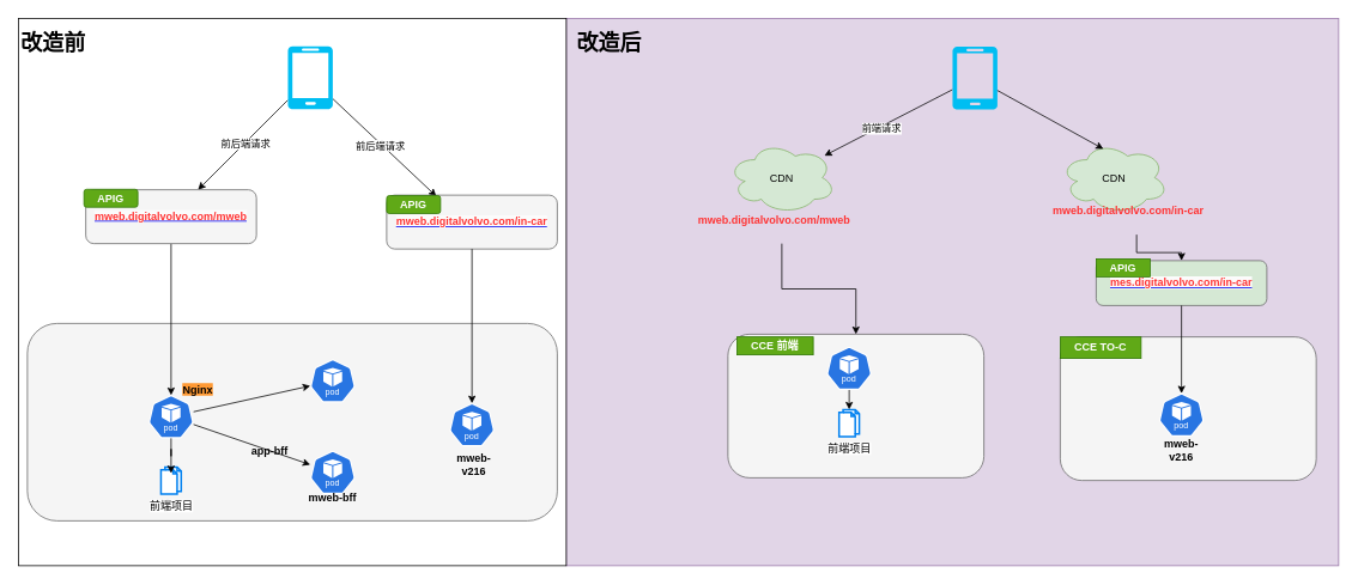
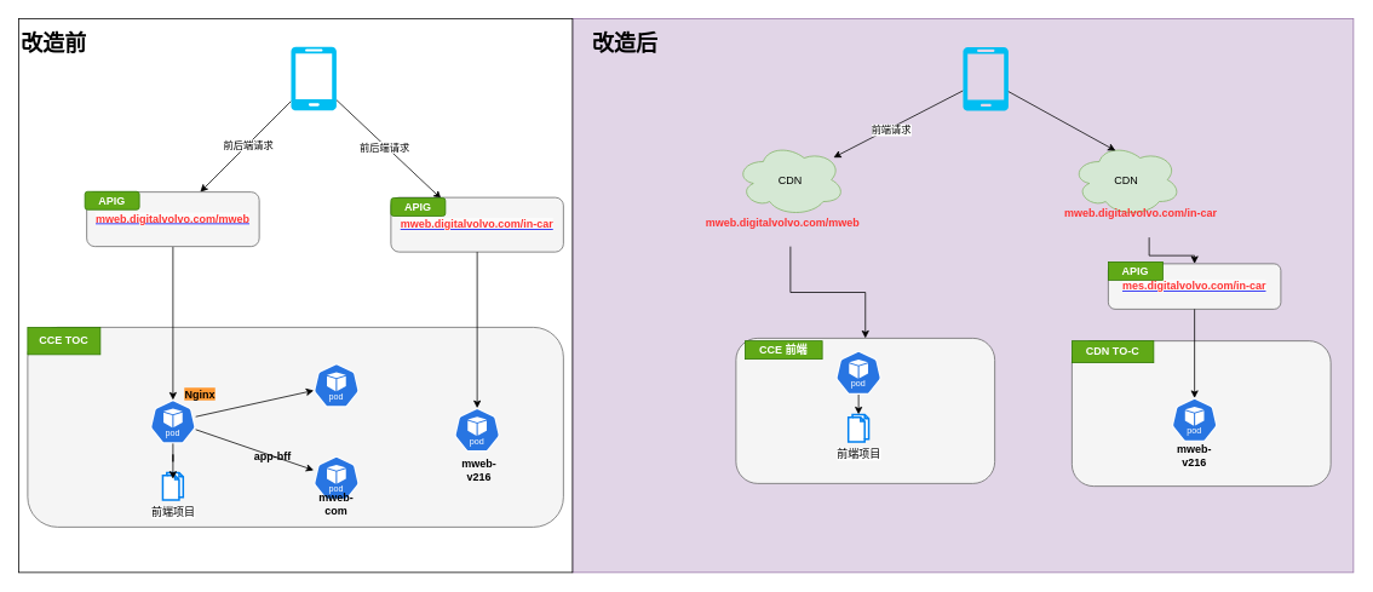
- <mxCell id="41" value="&lt;h1 style=&quot;margin-top: 0px;&quot;&gt;改造后&lt;/h1&gt;" style="text;html=1;whiteSpace=wrap;overflow=hidden;rounded=0;" vertex="1" parent="1"><mxGeometry x="640" y="26.5" width="180" height="120" as="geometry" /></mxCell>
+ <mxCell id="41" value="&lt;h1 style=&quot;margin-top: 0px;&quot;&gt;改造后&lt;/h1&gt;" style="text;html=1;whiteSpace=wrap;overflow=hidden;rounded=0;" vertex="1" parent="1"><mxGeometry x="650" y="26.5" width="180" height="120" as="geometry" /></mxCell>
- <mxCell id="33" value="&lt;span style=&quot;font-family: Helvetica; font-size: 12px; font-style: normal; font-variant-ligatures: normal; font-variant-caps: normal; letter-spacing: normal; orphans: 2; text-align: center; text-indent: 0px; text-transform: none; widows: 2; word-spacing: 0px; -webkit-text-stroke-width: 0px; white-space: normal; background-color: rgb(251, 251, 251); text-decoration-thickness: initial; text-decoration-style: initial; text-decoration-color: initial; float: none; display: inline !important;&quot;&gt;&lt;b style=&quot;&quot;&gt;&lt;font color=&quot;#ff3333&quot;&gt;mes.digitalvolvo.com/in-car&lt;/font&gt;&lt;/b&gt;&lt;/span&gt;" style="rounded=1;whiteSpace=wrap;html=1;fillColor=#d5e8d4;fontColor=#0000EE;strokeColor=#666666;fontStyle=4;" vertex="1" parent="1"><mxGeometry x="1220" y="290" width="190" height="50" as="geometry" /></mxCell>
+ <mxCell id="33" value="&lt;span style=&quot;font-family: Helvetica; font-size: 12px; font-style: normal; font-variant-ligatures: normal; font-variant-caps: normal; letter-spacing: normal; orphans: 2; text-align: center; text-indent: 0px; text-transform: none; widows: 2; word-spacing: 0px; -webkit-text-stroke-width: 0px; white-space: normal; background-color: rgb(251, 251, 251); text-decoration-thickness: initial; text-decoration-style: initial; text-decoration-color: initial; float: none; display: inline !important;&quot;&gt;&lt;b style=&quot;&quot;&gt;&lt;font color=&quot;#ff3333&quot;&gt;mes.digitalvolvo.com/in-car&lt;/font&gt;&lt;/b&gt;&lt;/span&gt;" style="rounded=1;whiteSpace=wrap;html=1;fillColor=#f5f5f5;fontColor=#0000EE;strokeColor=#666666;fontStyle=4;" vertex="1" parent="1"><mxGeometry x="1220" y="290" width="190" height="50" as="geometry" /></mxCell>
+ <mxCell id="22" value="&lt;b&gt;CCE TOC&lt;/b&gt;" style="text;html=1;align=center;verticalAlign=middle;whiteSpace=wrap;rounded=0;fillColor=#60a917;strokeColor=#2D7600;fontColor=#ffffff;" vertex="1" parent="1"><mxGeometry x="30" y="360" width="80" height="30" as="geometry" /></mxCell>
- <mxCell id="35" value="&lt;b&gt;CCE TO-C&lt;/b&gt;" style="text;html=1;align=center;verticalAlign=middle;whiteSpace=wrap;rounded=0;fillColor=#60a917;strokeColor=#2D7600;fontColor=#ffffff;" vertex="1" parent="1"><mxGeometry x="1180" y="375" width="90" height="24" as="geometry" /></mxCell>
+ <mxCell id="35" value="&lt;b&gt;CDN TO-C&lt;/b&gt;" style="text;html=1;align=center;verticalAlign=middle;whiteSpace=wrap;rounded=0;fillColor=#60a917;strokeColor=#2D7600;fontColor=#ffffff;" vertex="1" parent="1"><mxGeometry x="1180" y="375" width="90" height="24" as="geometry" /></mxCell>
- <mxCell id="21" value="&lt;b&gt;mweb-bff&lt;/b&gt;" style="text;html=1;align=center;verticalAlign=middle;whiteSpace=wrap;rounded=0;" vertex="1" parent="1"><mxGeometry x="340" y="540" width="60" height="30" as="geometry" /></mxCell>
+ <mxCell id="21" value="&lt;b&gt;mweb-com&lt;/b&gt;" style="text;html=1;align=center;verticalAlign=middle;whiteSpace=wrap;rounded=0;" vertex="1" parent="1"><mxGeometry x="340" y="540" width="60" height="30" as="geometry" /></mxCell>
